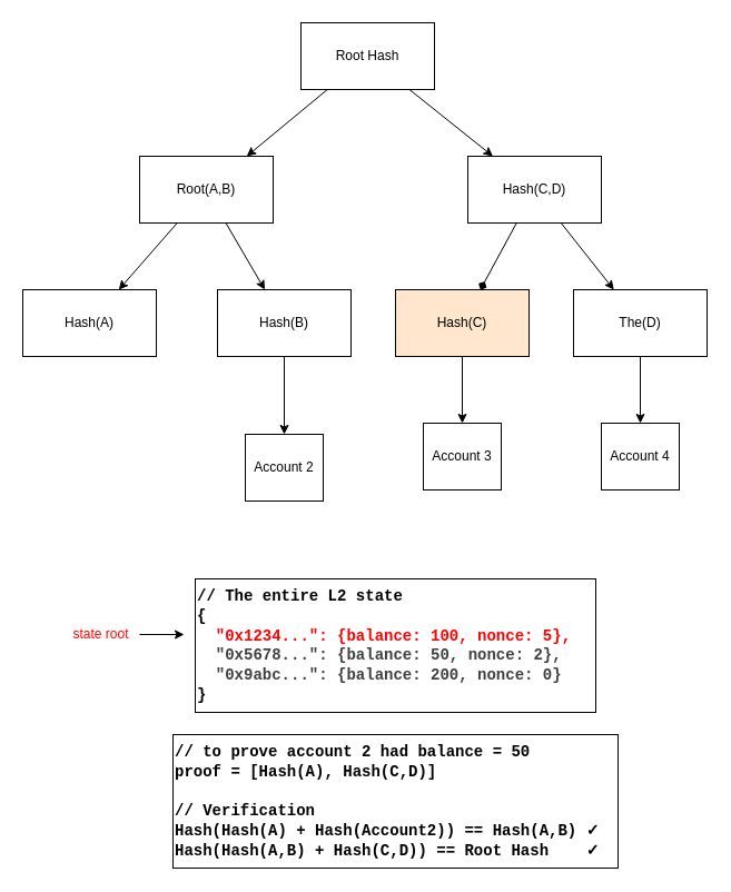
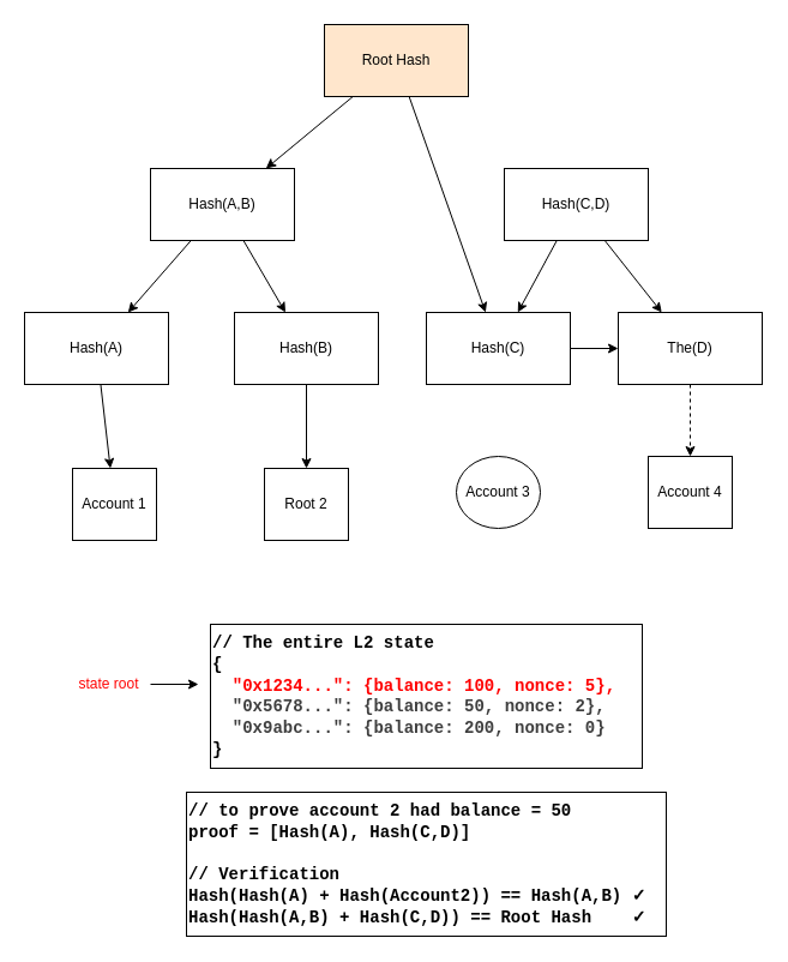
- <mxCell id="4" value="Root Hash" style="rounded=0;whiteSpace=wrap;html=1;" parent="1" vertex="1"><mxGeometry x="270" y="20" width="120" height="60" as="geometry" /></mxCell>
+ <mxCell id="4" value="Root Hash" style="rounded=0;whiteSpace=wrap;html=1;fillColor=#ffe6cc;" parent="1" vertex="1"><mxGeometry x="270" y="20" width="120" height="60" as="geometry" /></mxCell>
- <mxCell id="3" style="edgeStyle=none;html=1;" parent="1" source="4" target="10" edge="1"><mxGeometry relative="1" as="geometry" /></mxCell>
+ <mxCell id="3" style="edgeStyle=none;html=1;" parent="1" source="4" target="20" edge="1"><mxGeometry relative="1" as="geometry" /></mxCell>
- <mxCell id="7" value="Root(A,B)" style="rounded=0;whiteSpace=wrap;html=1;" parent="1" vertex="1"><mxGeometry x="125" y="140" width="120" height="60" as="geometry" /></mxCell>
+ <mxCell id="7" value="Hash(A,B)" style="rounded=0;whiteSpace=wrap;html=1;" parent="1" vertex="1"><mxGeometry x="125" y="140" width="120" height="60" as="geometry" /></mxCell>
- <mxCell id="9" style="edgeStyle=none;html=1;endArrow=diamond;" parent="1" source="10" target="20" edge="1"><mxGeometry relative="1" as="geometry" /></mxCell>
+ <mxCell id="9" style="edgeStyle=none;html=1;" parent="1" source="10" target="20" edge="1"><mxGeometry relative="1" as="geometry" /></mxCell>
- <mxCell id="20" value="Hash(C&lt;span style=&quot;background-color: transparent;&quot;&gt;)&lt;/span&gt;" style="rounded=0;whiteSpace=wrap;html=1;fillColor=#ffe6cc;" parent="1" vertex="1"><mxGeometry x="355" y="260" width="120" height="60" as="geometry" /></mxCell>
+ <mxCell id="20" value="Hash(C&lt;span style=&quot;background-color: transparent;&quot;&gt;)&lt;/span&gt;" style="rounded=0;whiteSpace=wrap;html=1;" parent="1" vertex="1"><mxGeometry x="355" y="260" width="120" height="60" as="geometry" /></mxCell>
- <mxCell id="19" value="" style="edgeStyle=none;html=1;" parent="1" source="20" target="17" edge="1"><mxGeometry relative="1" as="geometry" /></mxCell>
+ <mxCell id="19" value="" style="edgeStyle=none;html=1;" parent="1" source="20" target="14" edge="1"><mxGeometry relative="1" as="geometry" /></mxCell>
- <mxCell id="13" value="" style="edgeStyle=none;html=1;" parent="1" source="14" target="18" edge="1"><mxGeometry relative="1" as="geometry" /></mxCell>
+ <mxCell id="13" value="" style="edgeStyle=none;html=1;dashed=1;" parent="1" source="14" target="18" edge="1"><mxGeometry relative="1" as="geometry" /></mxCell>
+ <mxCell id="11" value="" style="edgeStyle=none;html=1;" parent="1" source="12" target="15" edge="1"><mxGeometry relative="1" as="geometry" /></mxCell>
- <mxCell id="17" value="Account 3" style="rounded=0;whiteSpace=wrap;html=1;" parent="1" vertex="1"><mxGeometry x="380" y="380" width="70" height="60" as="geometry" /></mxCell>
+ <mxCell id="17" value="Account 3" style="ellipse;whiteSpace=wrap;html=1;" parent="1" vertex="1"><mxGeometry x="380" y="380" width="70" height="60" as="geometry" /></mxCell>
+ <mxCell id="15" value="Account 1" style="rounded=0;whiteSpace=wrap;html=1;" parent="1" vertex="1"><mxGeometry x="60" y="390" width="70" height="60" as="geometry" /></mxCell>
- <mxCell id="16" value="Account 2" style="rounded=0;whiteSpace=wrap;html=1;" parent="1" vertex="1"><mxGeometry x="220" y="390" width="70" height="60" as="geometry" /></mxCell>
+ <mxCell id="16" value="Root 2" style="rounded=0;whiteSpace=wrap;html=1;" parent="1" vertex="1"><mxGeometry x="220" y="390" width="70" height="60" as="geometry" /></mxCell>
